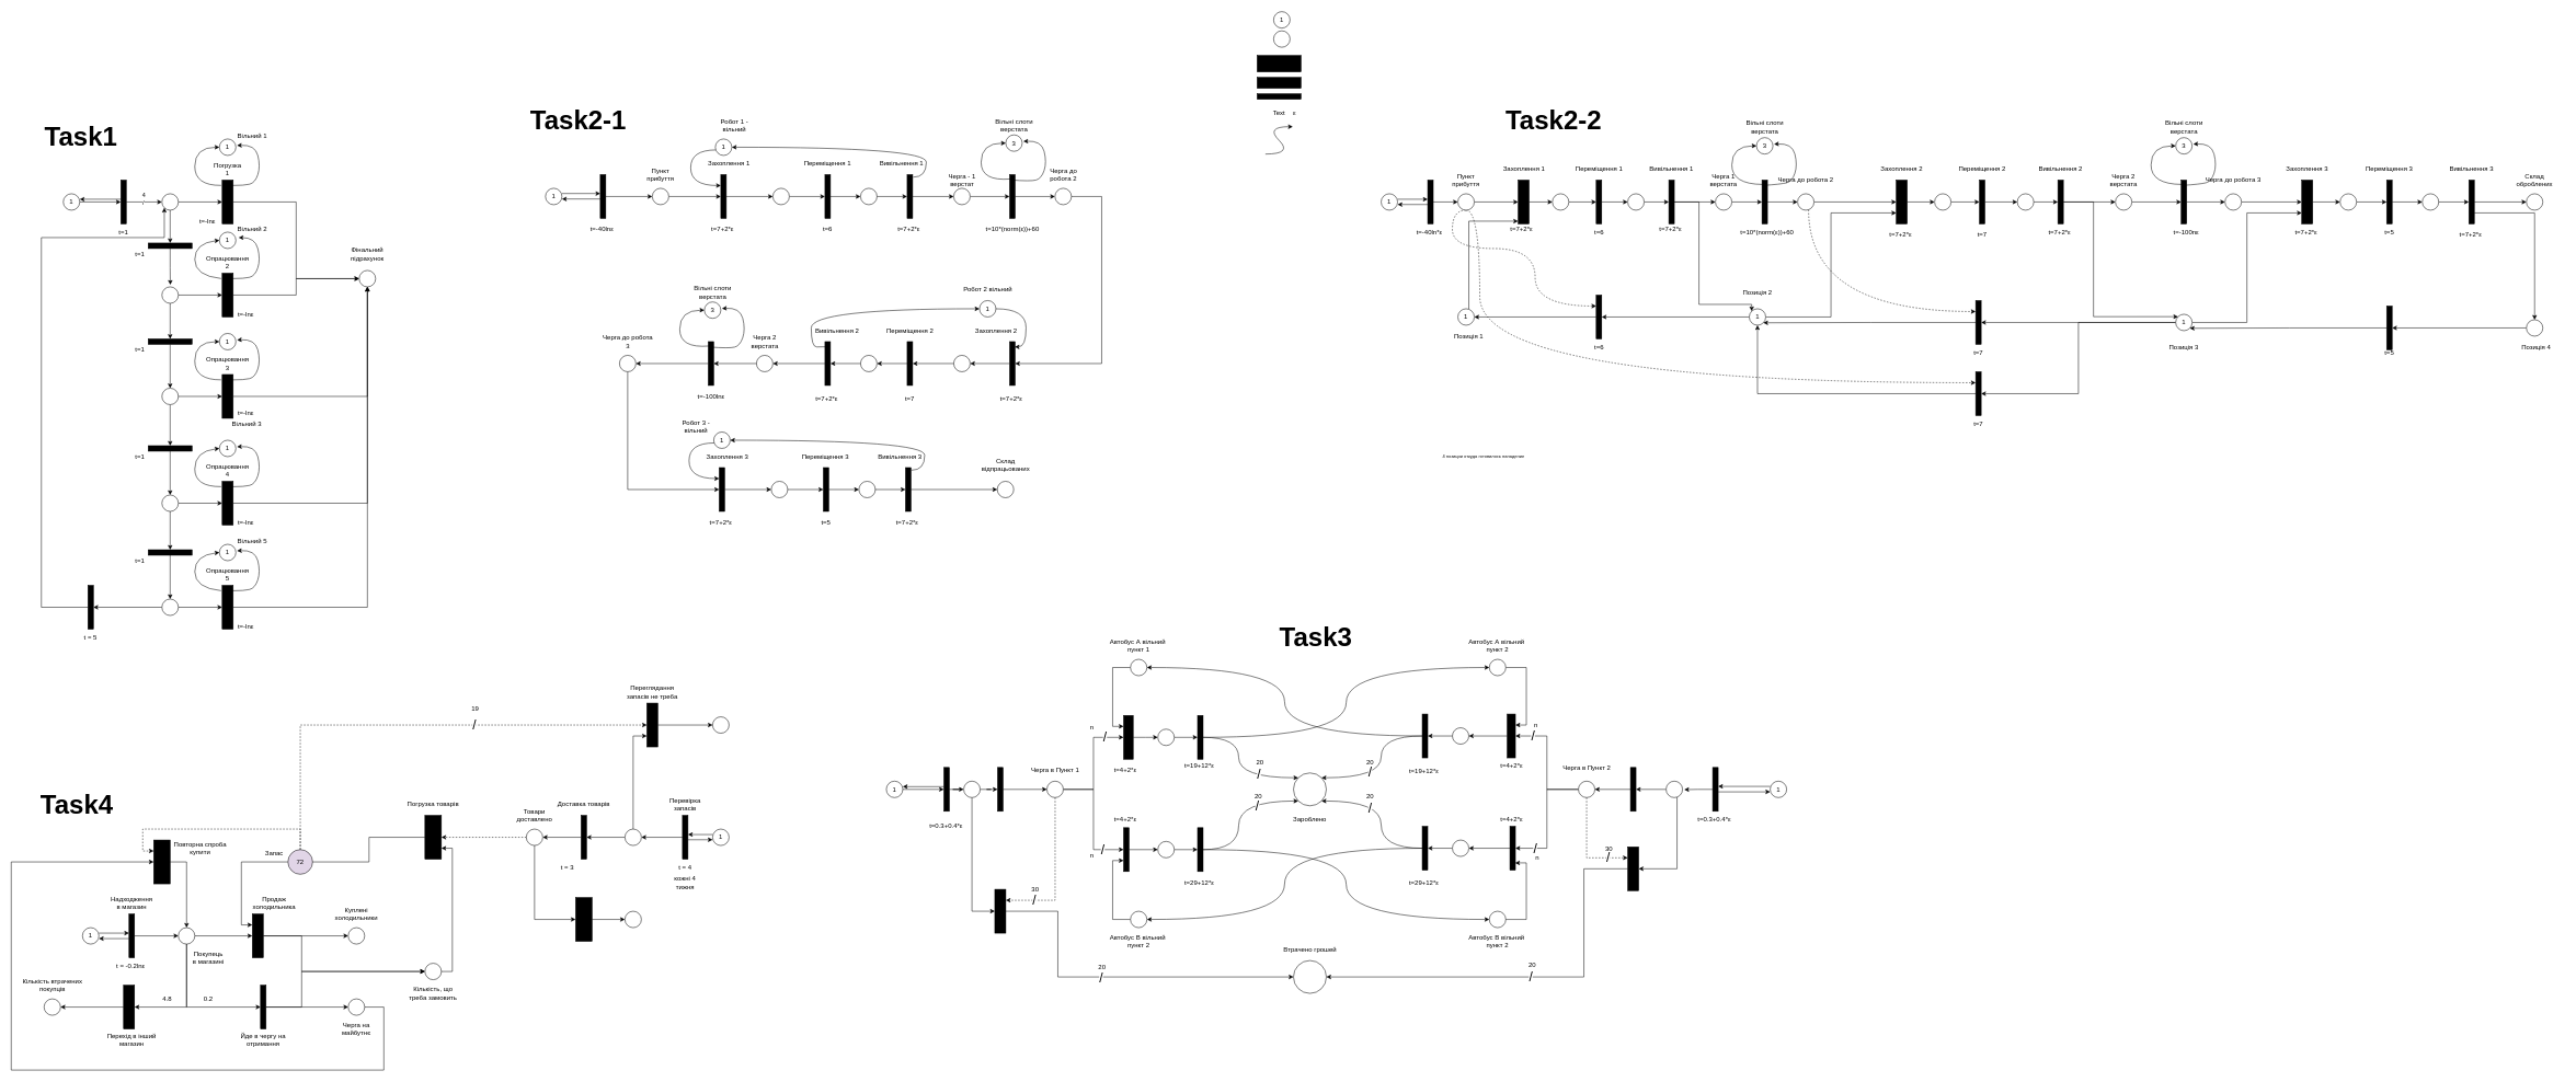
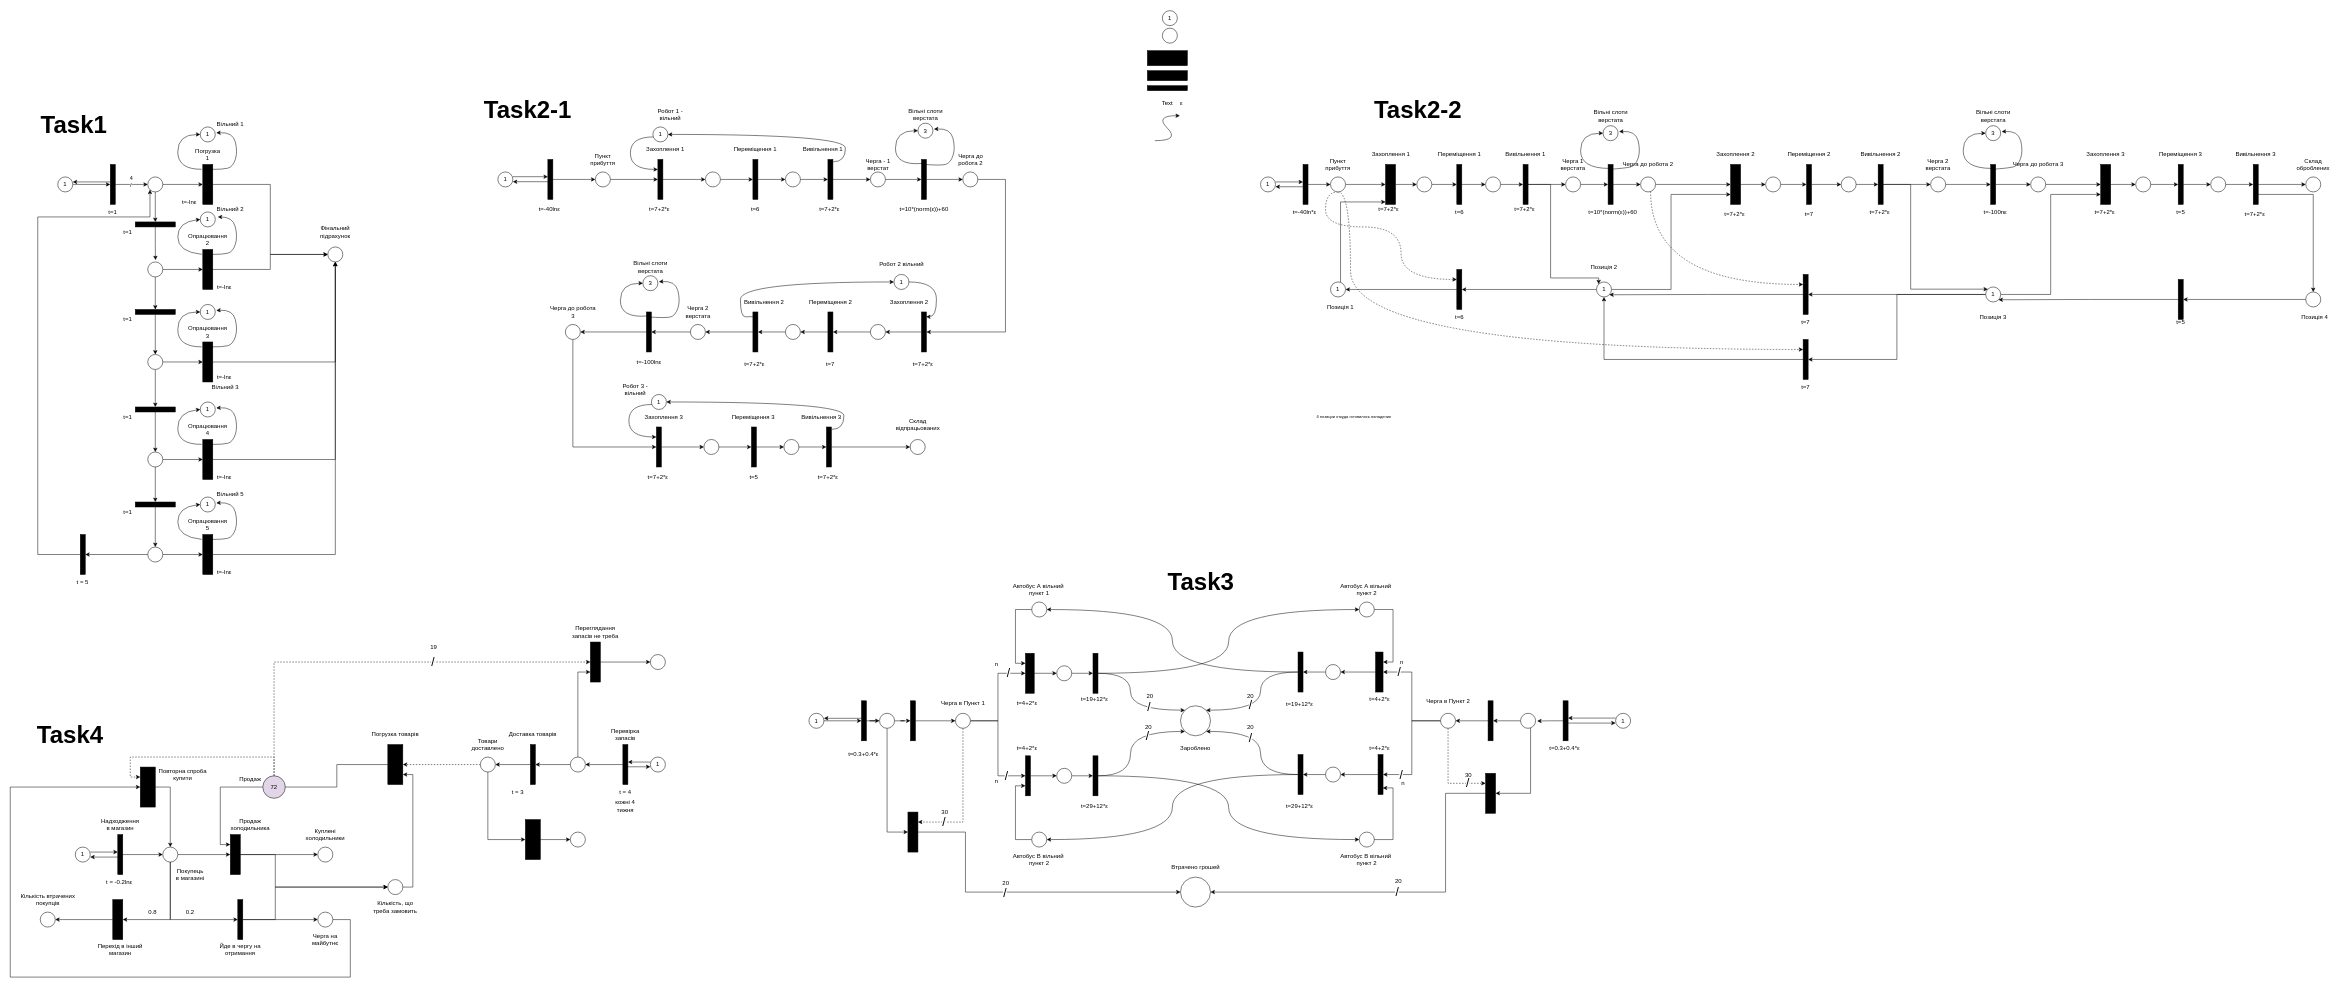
- <mxCell id="137" value="Запас" style="text;html=1;strokeColor=none;fillColor=none;align=center;verticalAlign=middle;whiteSpace=wrap;rounded=0;" parent="1" vertex="1"><mxGeometry x="450" y="1543" width="100" height="30" as="geometry" /></mxCell>
+ <mxCell id="137" value="Продаж" style="text;html=1;strokeColor=none;fillColor=none;align=center;verticalAlign=middle;whiteSpace=wrap;rounded=0;" parent="1" vertex="1"><mxGeometry x="450" y="1543" width="100" height="30" as="geometry" /></mxCell>
- <mxCell id="110" value="4.8" style="text;html=1;strokeColor=none;fillColor=none;align=center;verticalAlign=middle;whiteSpace=wrap;rounded=0;" parent="1" vertex="1"><mxGeometry x="275" y="1813" width="60" height="20" as="geometry" /></mxCell>
+ <mxCell id="110" value="0.8" style="text;html=1;strokeColor=none;fillColor=none;align=center;verticalAlign=middle;whiteSpace=wrap;rounded=0;" parent="1" vertex="1"><mxGeometry x="275" y="1813" width="60" height="20" as="geometry" /></mxCell>
